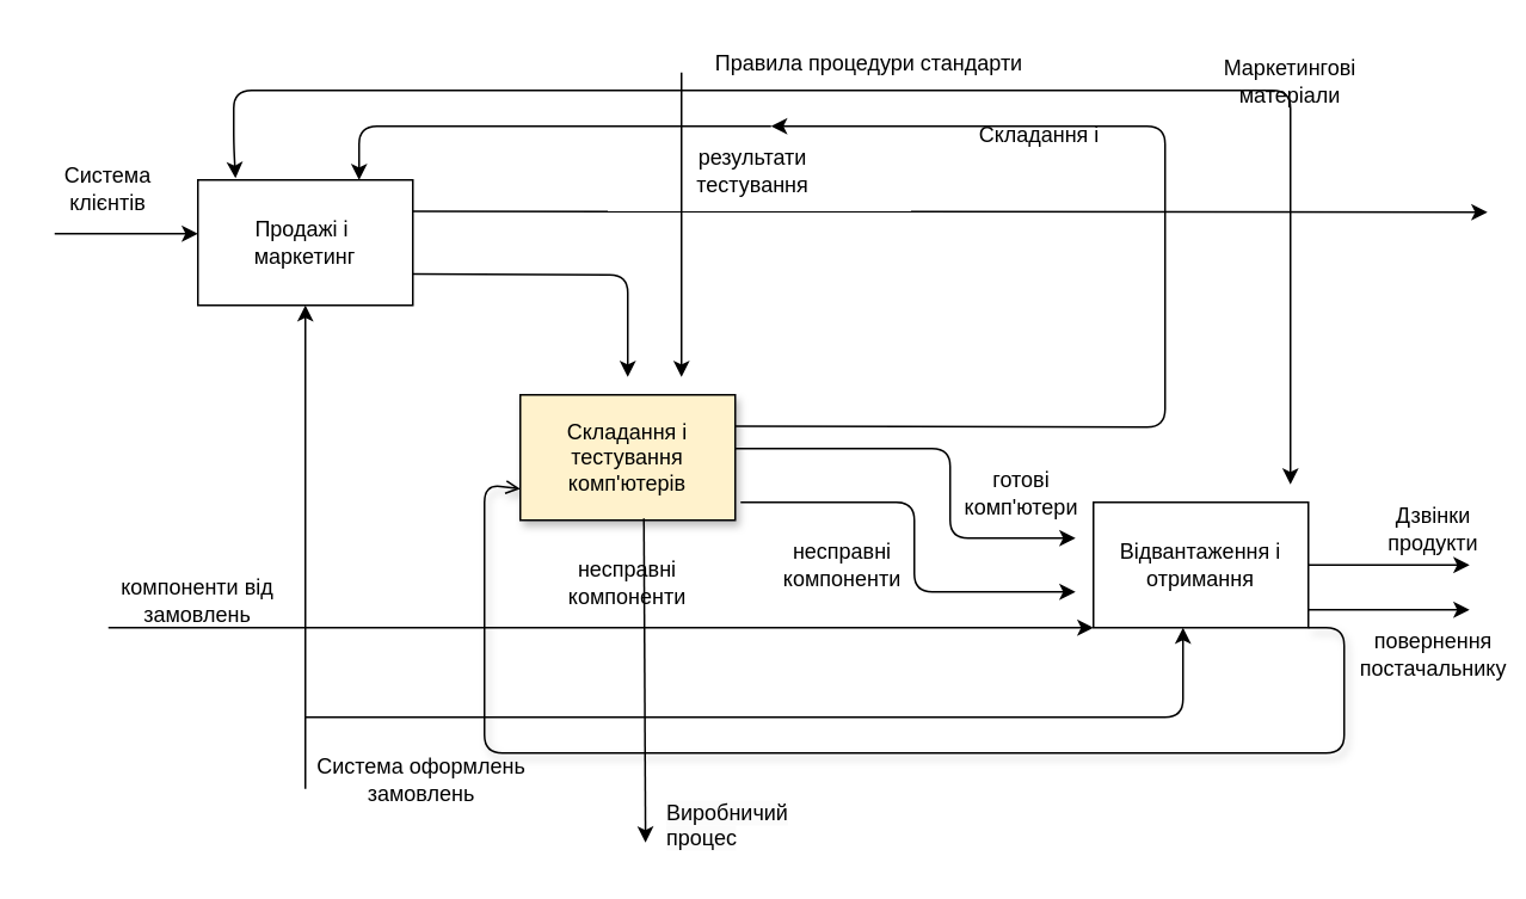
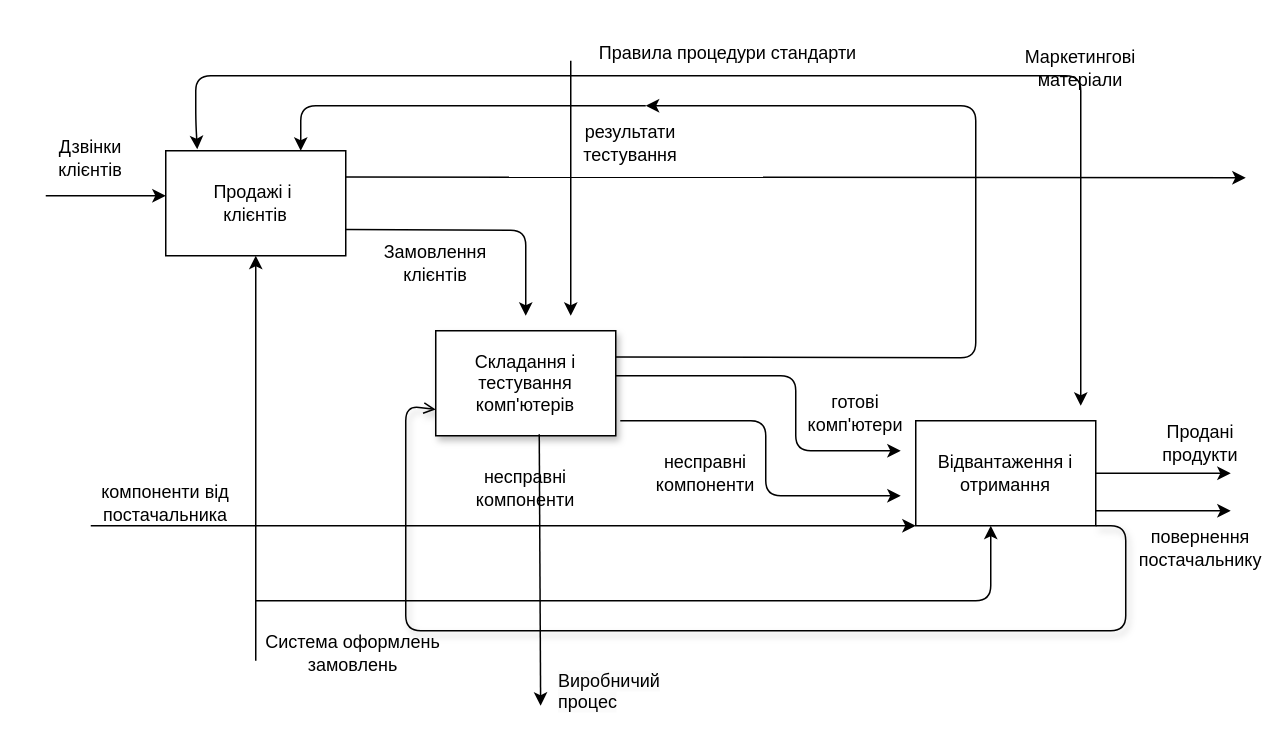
- <mxCell id="27" value="Складання і" style="text;html=1;align=center;verticalAlign=middle;whiteSpace=wrap;rounded=0;" vertex="1" parent="1"><mxGeometry x="530" y="60" width="100" height="30" as="geometry" /></mxCell>
- <mxCell id="21" value="Система клієнтів" style="text;html=1;align=center;verticalAlign=middle;whiteSpace=wrap;rounded=0;" vertex="1" parent="1"><mxGeometry y="90" width="80" height="30" as="geometry" x="20" /></mxCell>
+ <mxCell id="21" value="Дзвінки клієнтів" style="text;html=1;align=center;verticalAlign=middle;whiteSpace=wrap;rounded=0;" vertex="1" parent="1"><mxGeometry y="90" width="80" height="30" as="geometry" x="20" /></mxCell>
- <mxCell id="3" value="Продажі і&amp;nbsp;&lt;div&gt;маркетинг&lt;/div&gt;" style="whiteSpace=wrap;html=1;align=center;labelBackgroundColor=none;" vertex="1" parent="1"><mxGeometry x="110" y="100" width="120" height="70" as="geometry" /></mxCell>
+ <mxCell id="3" value="Продажі і&amp;nbsp;&lt;div&gt;клієнтів&lt;/div&gt;" style="whiteSpace=wrap;html=1;align=center;labelBackgroundColor=none;" vertex="1" parent="1"><mxGeometry x="110" y="100" width="120" height="70" as="geometry" /></mxCell>
+ <mxCell id="26" value="Замовлення клієнтів" style="text;html=1;align=center;verticalAlign=middle;whiteSpace=wrap;rounded=0;" vertex="1" parent="1"><mxGeometry x="260" y="160" width="60" height="30" as="geometry" /></mxCell>
- <mxCell id="4" value="Складання і тестування&lt;div&gt;комп'ютерів&lt;/div&gt;" style="whiteSpace=wrap;html=1;align=center;labelBackgroundColor=none;shadow=1;fillColor=#fff2cc;" vertex="1" parent="1"><mxGeometry x="290" y="220" width="120" height="70" as="geometry" /></mxCell>
+ <mxCell id="4" value="Складання і тестування&lt;div&gt;комп'ютерів&lt;/div&gt;" style="whiteSpace=wrap;html=1;align=center;labelBackgroundColor=none;shadow=1;" vertex="1" parent="1"><mxGeometry x="290" y="220" width="120" height="70" as="geometry" /></mxCell>
- <mxCell id="20" value="Дзвінки продукти" style="text;html=1;align=center;verticalAlign=middle;whiteSpace=wrap;rounded=0;" vertex="1" parent="1"><mxGeometry x="770" y="280" width="60" height="30" as="geometry" /></mxCell>
+ <mxCell id="20" value="Продані продукти" style="text;html=1;align=center;verticalAlign=middle;whiteSpace=wrap;rounded=0;" vertex="1" parent="1"><mxGeometry x="770" y="280" width="60" height="30" as="geometry" /></mxCell>
- <mxCell id="34" value="компоненти від замовлень" style="text;html=1;align=center;verticalAlign=middle;whiteSpace=wrap;rounded=0;" vertex="1" parent="1"><mxGeometry x="50" y="320" width="120" height="30" as="geometry" /></mxCell>
+ <mxCell id="34" value="компоненти від постачальника" style="text;html=1;align=center;verticalAlign=middle;whiteSpace=wrap;rounded=0;" vertex="1" parent="1"><mxGeometry x="50" y="320" width="120" height="30" as="geometry" /></mxCell>
